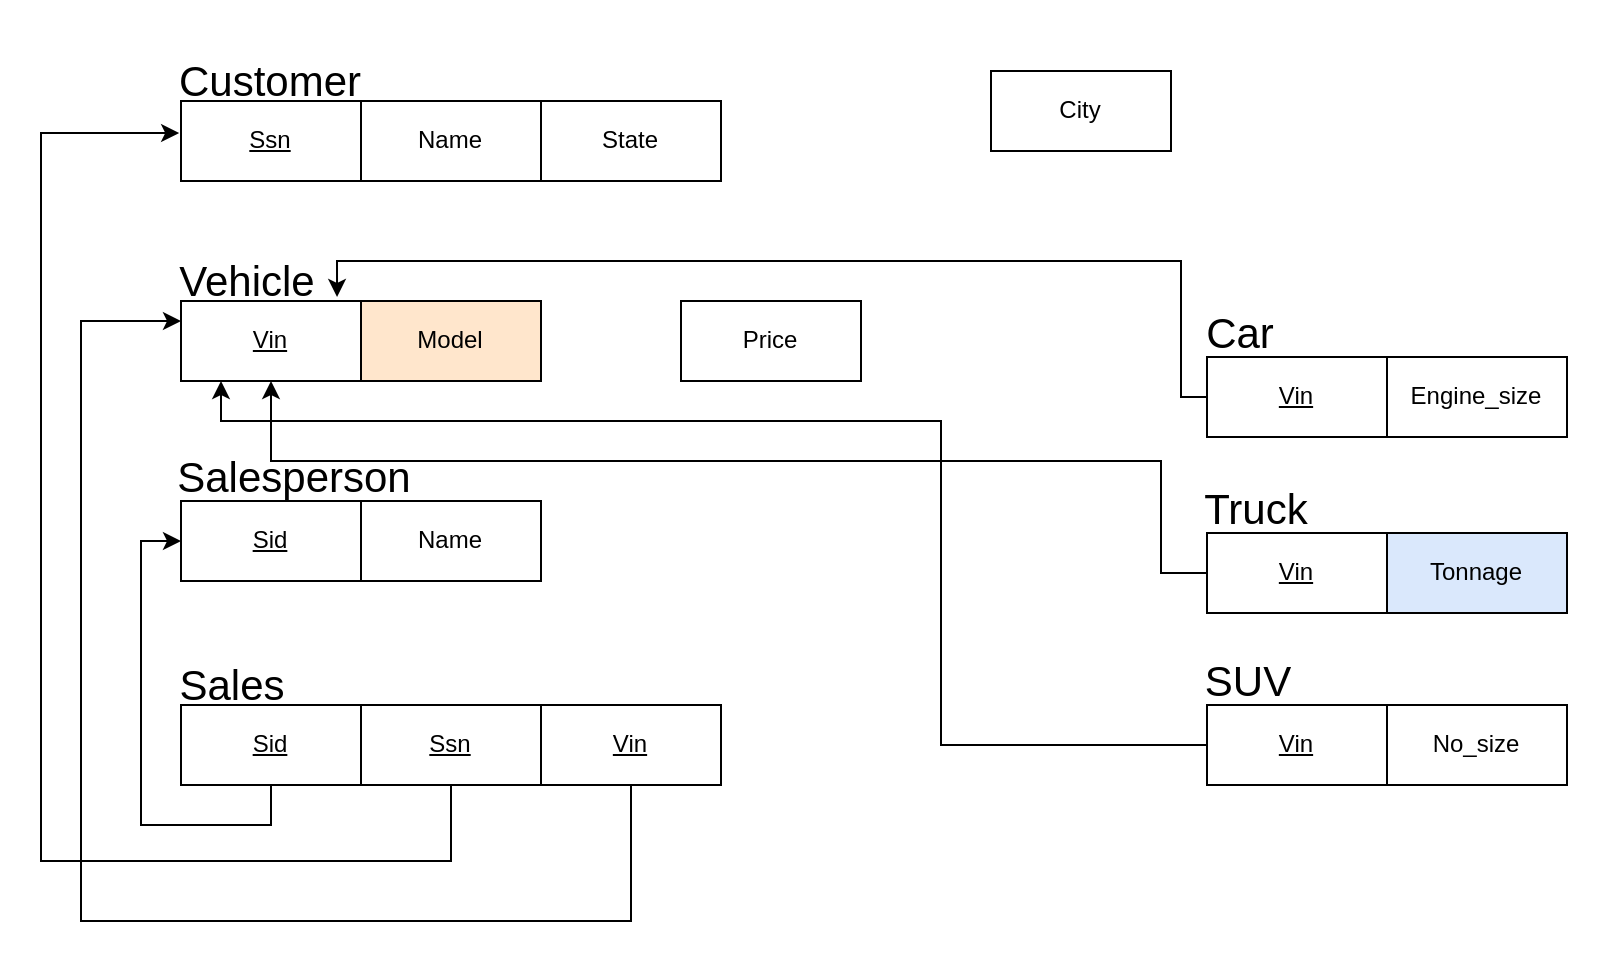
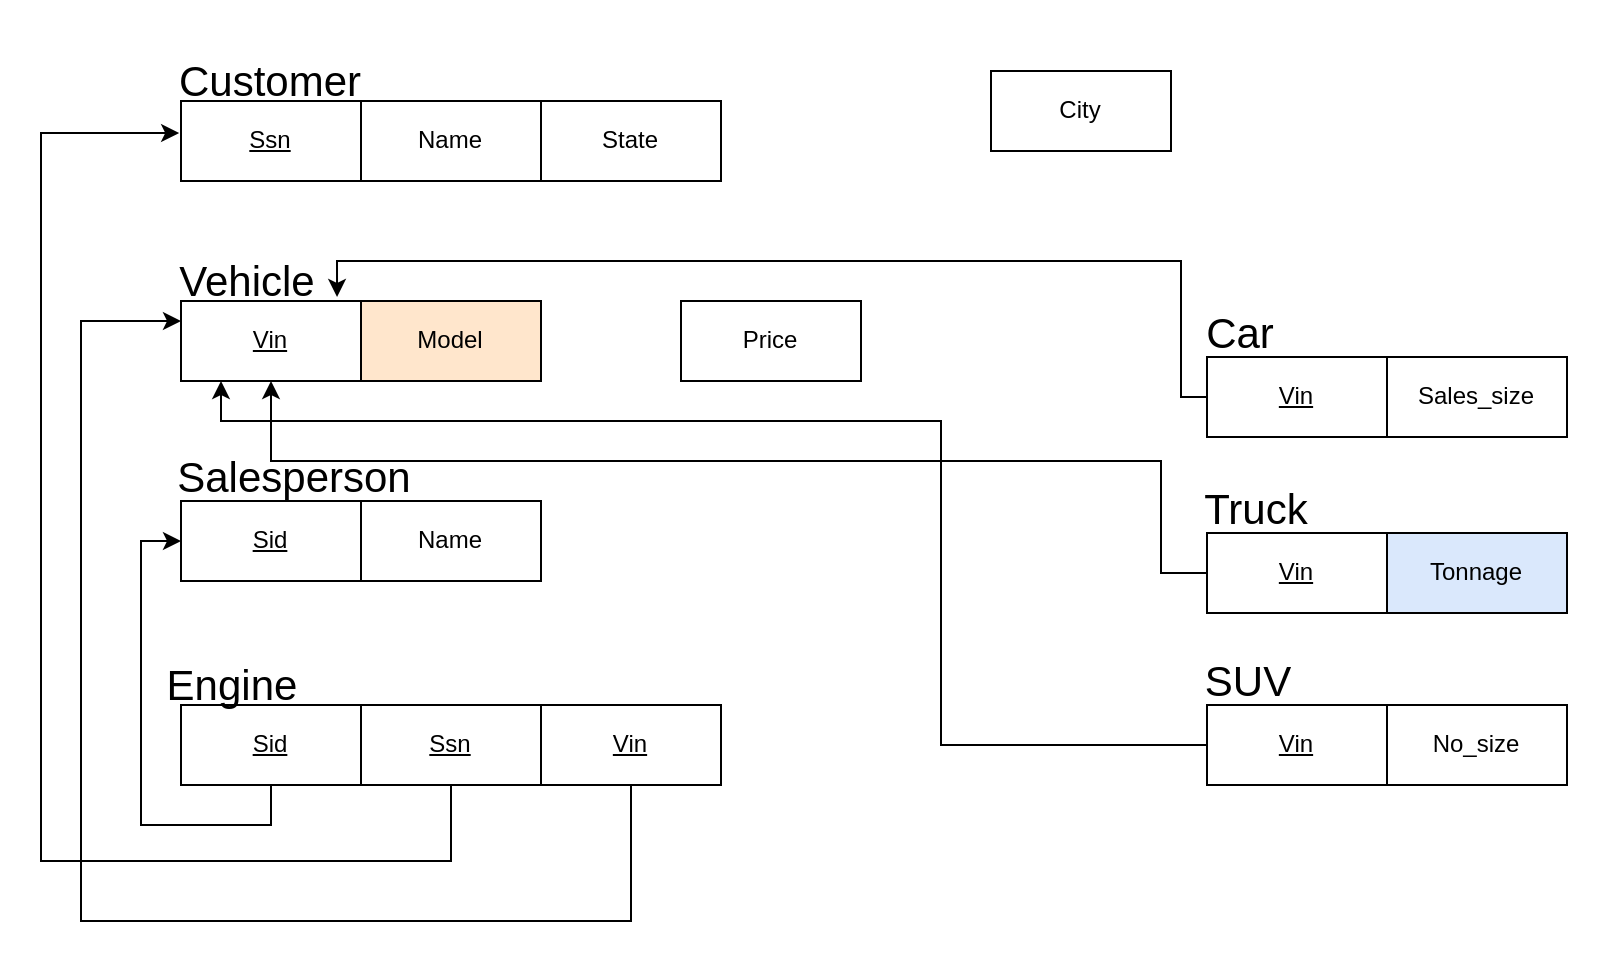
- <mxCell id="23" value="Engine_size" style="rounded=0;whiteSpace=wrap;html=1;" vertex="1" parent="1"><mxGeometry x="693" y="178" width="90" height="40" as="geometry" /></mxCell>
+ <mxCell id="23" value="Sales_size" style="rounded=0;whiteSpace=wrap;html=1;" vertex="1" parent="1"><mxGeometry x="693" y="178" width="90" height="40" as="geometry" /></mxCell>
- <mxCell id="18" value="&lt;font style=&quot;font-size: 21px&quot;&gt;Sales&lt;/font&gt;" style="text;html=1;strokeColor=none;fillColor=none;align=center;verticalAlign=middle;whiteSpace=wrap;rounded=0;" vertex="1" parent="1"><mxGeometry x="36" y="322" width="160" height="40" as="geometry" /></mxCell>
+ <mxCell id="18" value="&lt;font style=&quot;font-size: 21px&quot;&gt;Engine&lt;/font&gt;" style="text;html=1;strokeColor=none;fillColor=none;align=center;verticalAlign=middle;whiteSpace=wrap;rounded=0;" vertex="1" parent="1"><mxGeometry x="36" y="322" width="160" height="40" as="geometry" /></mxCell>
